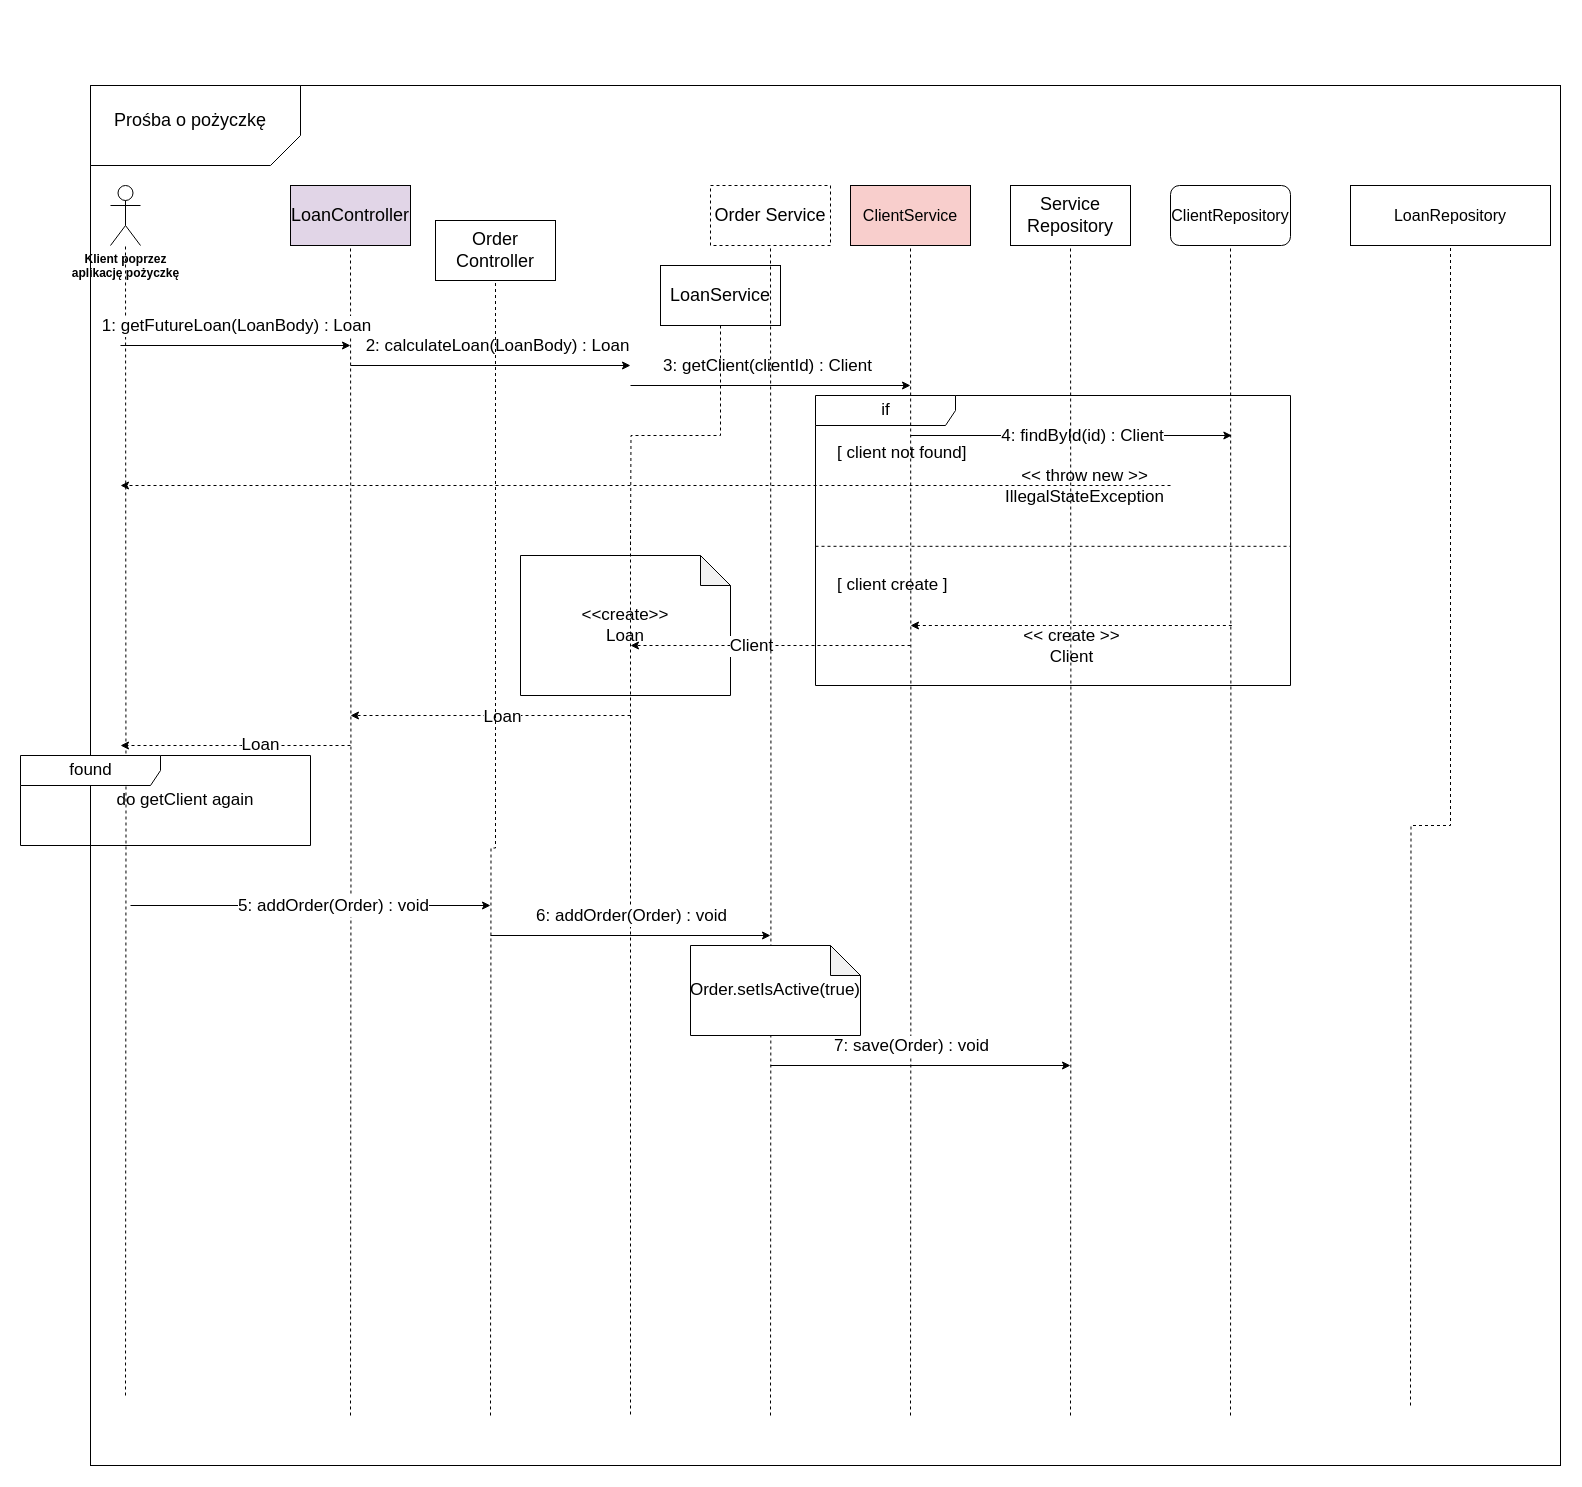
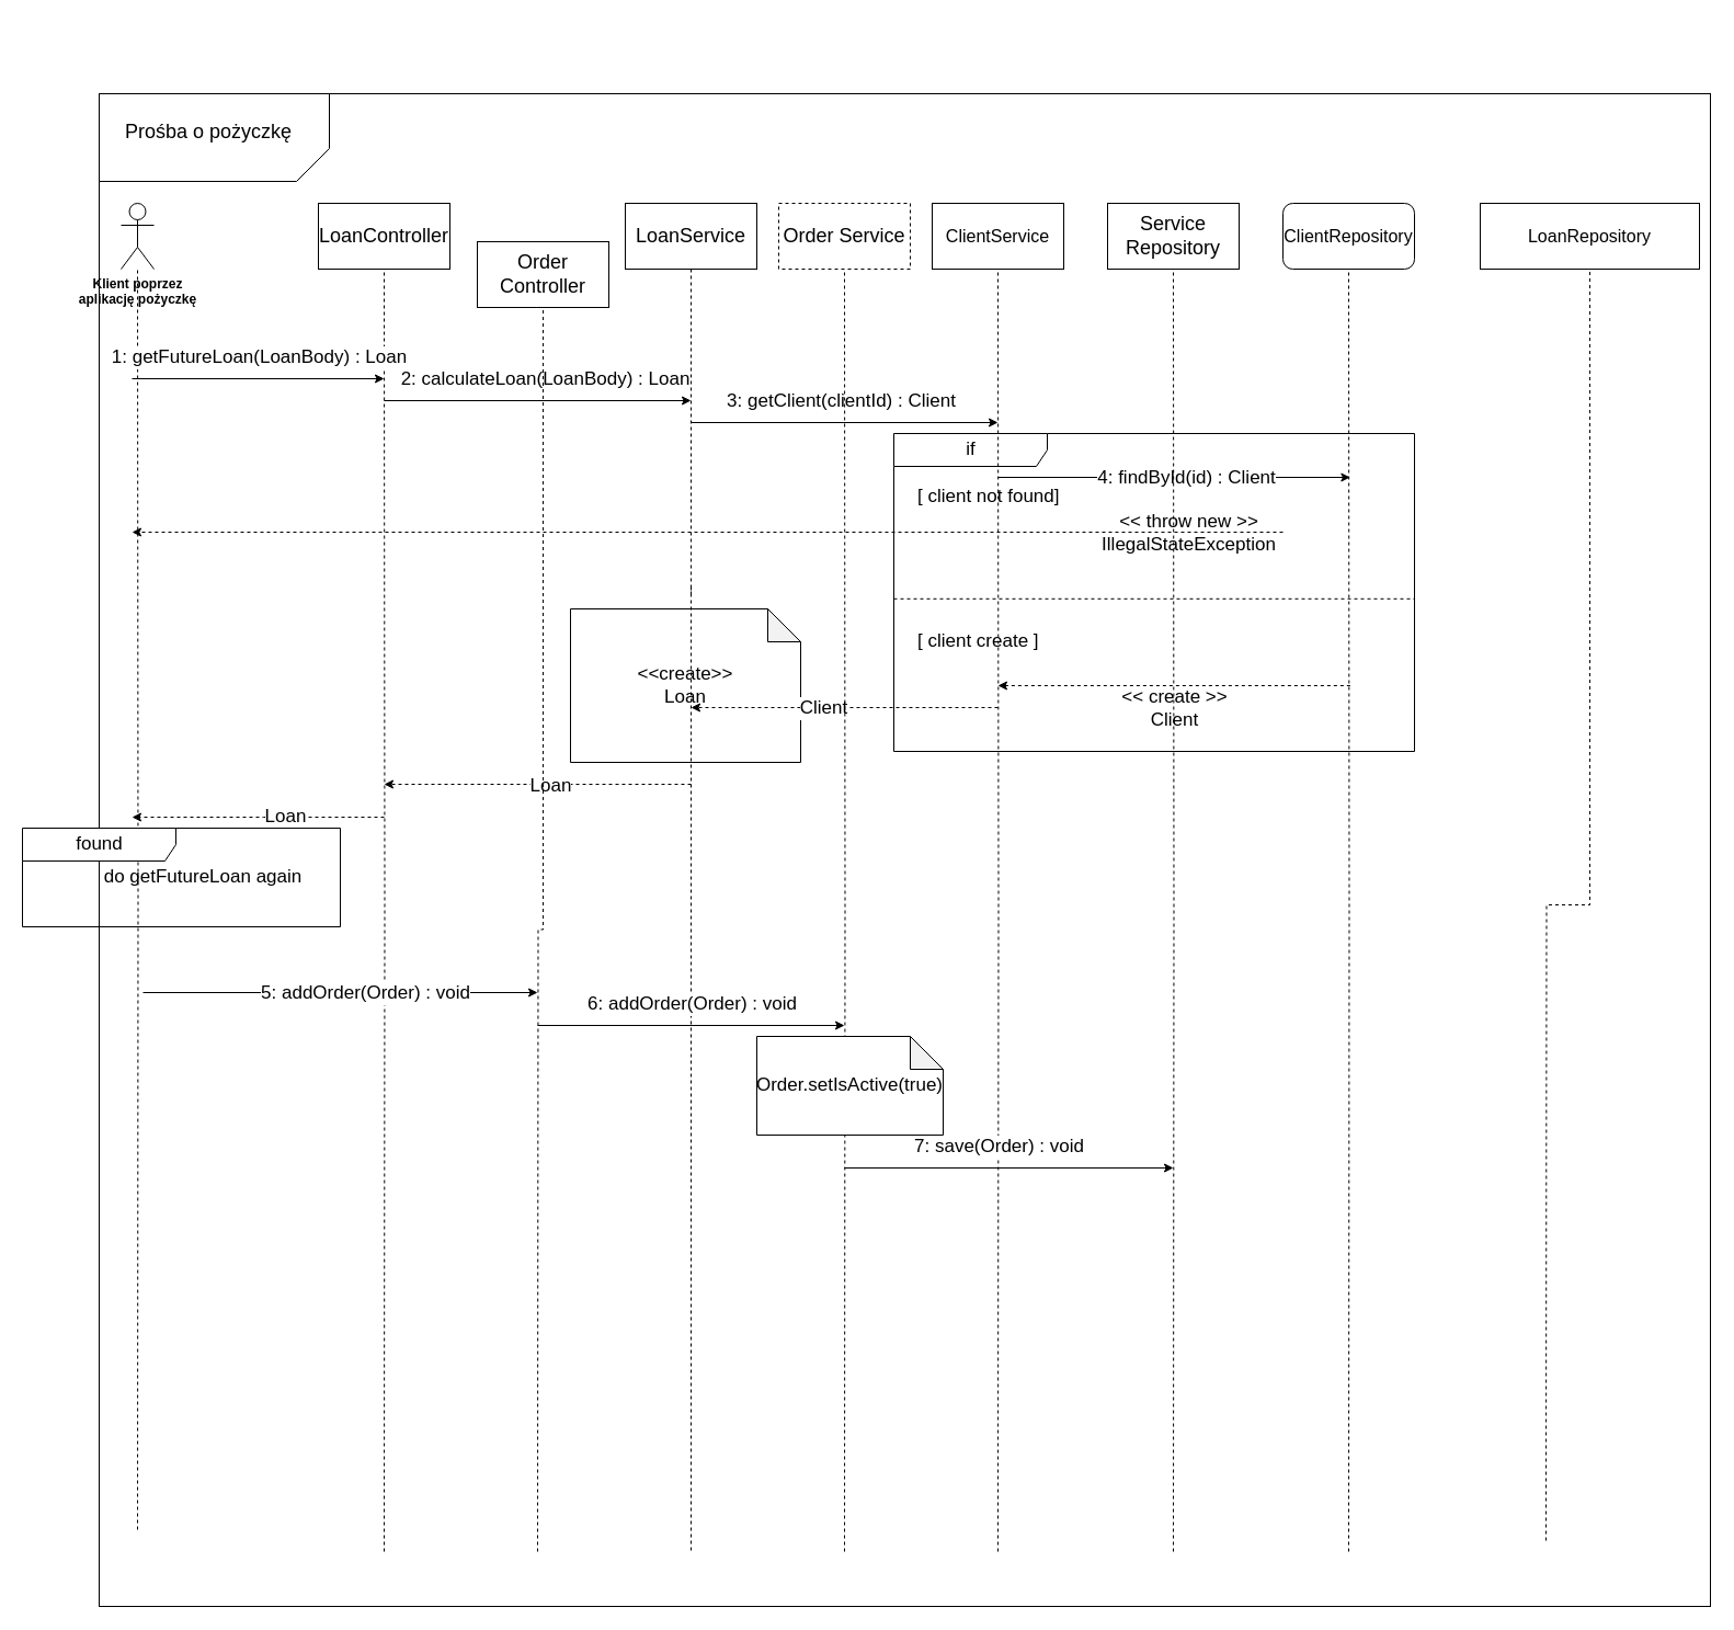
- <mxCell id="14" value="LoanController" style="rounded=0;whiteSpace=wrap;html=1;fontSize=18;fillColor=#e1d5e7;" vertex="1" parent="1"><mxGeometry x="290" y="185" width="120" height="60" as="geometry" /></mxCell>
+ <mxCell id="14" value="LoanController" style="rounded=0;whiteSpace=wrap;html=1;fontSize=18;" vertex="1" parent="1"><mxGeometry x="290" y="185" width="120" height="60" as="geometry" /></mxCell>
- <mxCell id="25" value="ClientService" style="rounded=0;whiteSpace=wrap;html=1;fontSize=16;fillColor=#f8cecc;" vertex="1" parent="1"><mxGeometry x="850" y="185" width="120" height="60" as="geometry" /></mxCell>
+ <mxCell id="25" value="ClientService" style="rounded=0;whiteSpace=wrap;html=1;fontSize=16;" vertex="1" parent="1"><mxGeometry x="850" y="185" width="120" height="60" as="geometry" /></mxCell>
- <mxCell id="16" value="LoanService" style="rounded=0;whiteSpace=wrap;html=1;fontSize=18;" vertex="1" parent="1"><mxGeometry x="660" y="265" width="120" height="60" as="geometry" /></mxCell>
+ <mxCell id="16" value="LoanService" style="rounded=0;whiteSpace=wrap;html=1;fontSize=18;" vertex="1" parent="1"><mxGeometry x="570" y="185" width="120" height="60" as="geometry" /></mxCell>
- <mxCell id="41" value="do getClient again" style="text;html=1;strokeColor=none;fillColor=none;align=center;verticalAlign=middle;whiteSpace=wrap;rounded=0;fontSize=17;" vertex="1" parent="1"><mxGeometry x="80" y="785" width="210" height="30" as="geometry" /></mxCell>
+ <mxCell id="41" value="do getFutureLoan again" style="text;html=1;strokeColor=none;fillColor=none;align=center;verticalAlign=middle;whiteSpace=wrap;rounded=0;fontSize=17;" vertex="1" parent="1"><mxGeometry x="80" y="785" width="210" height="30" as="geometry" /></mxCell>
